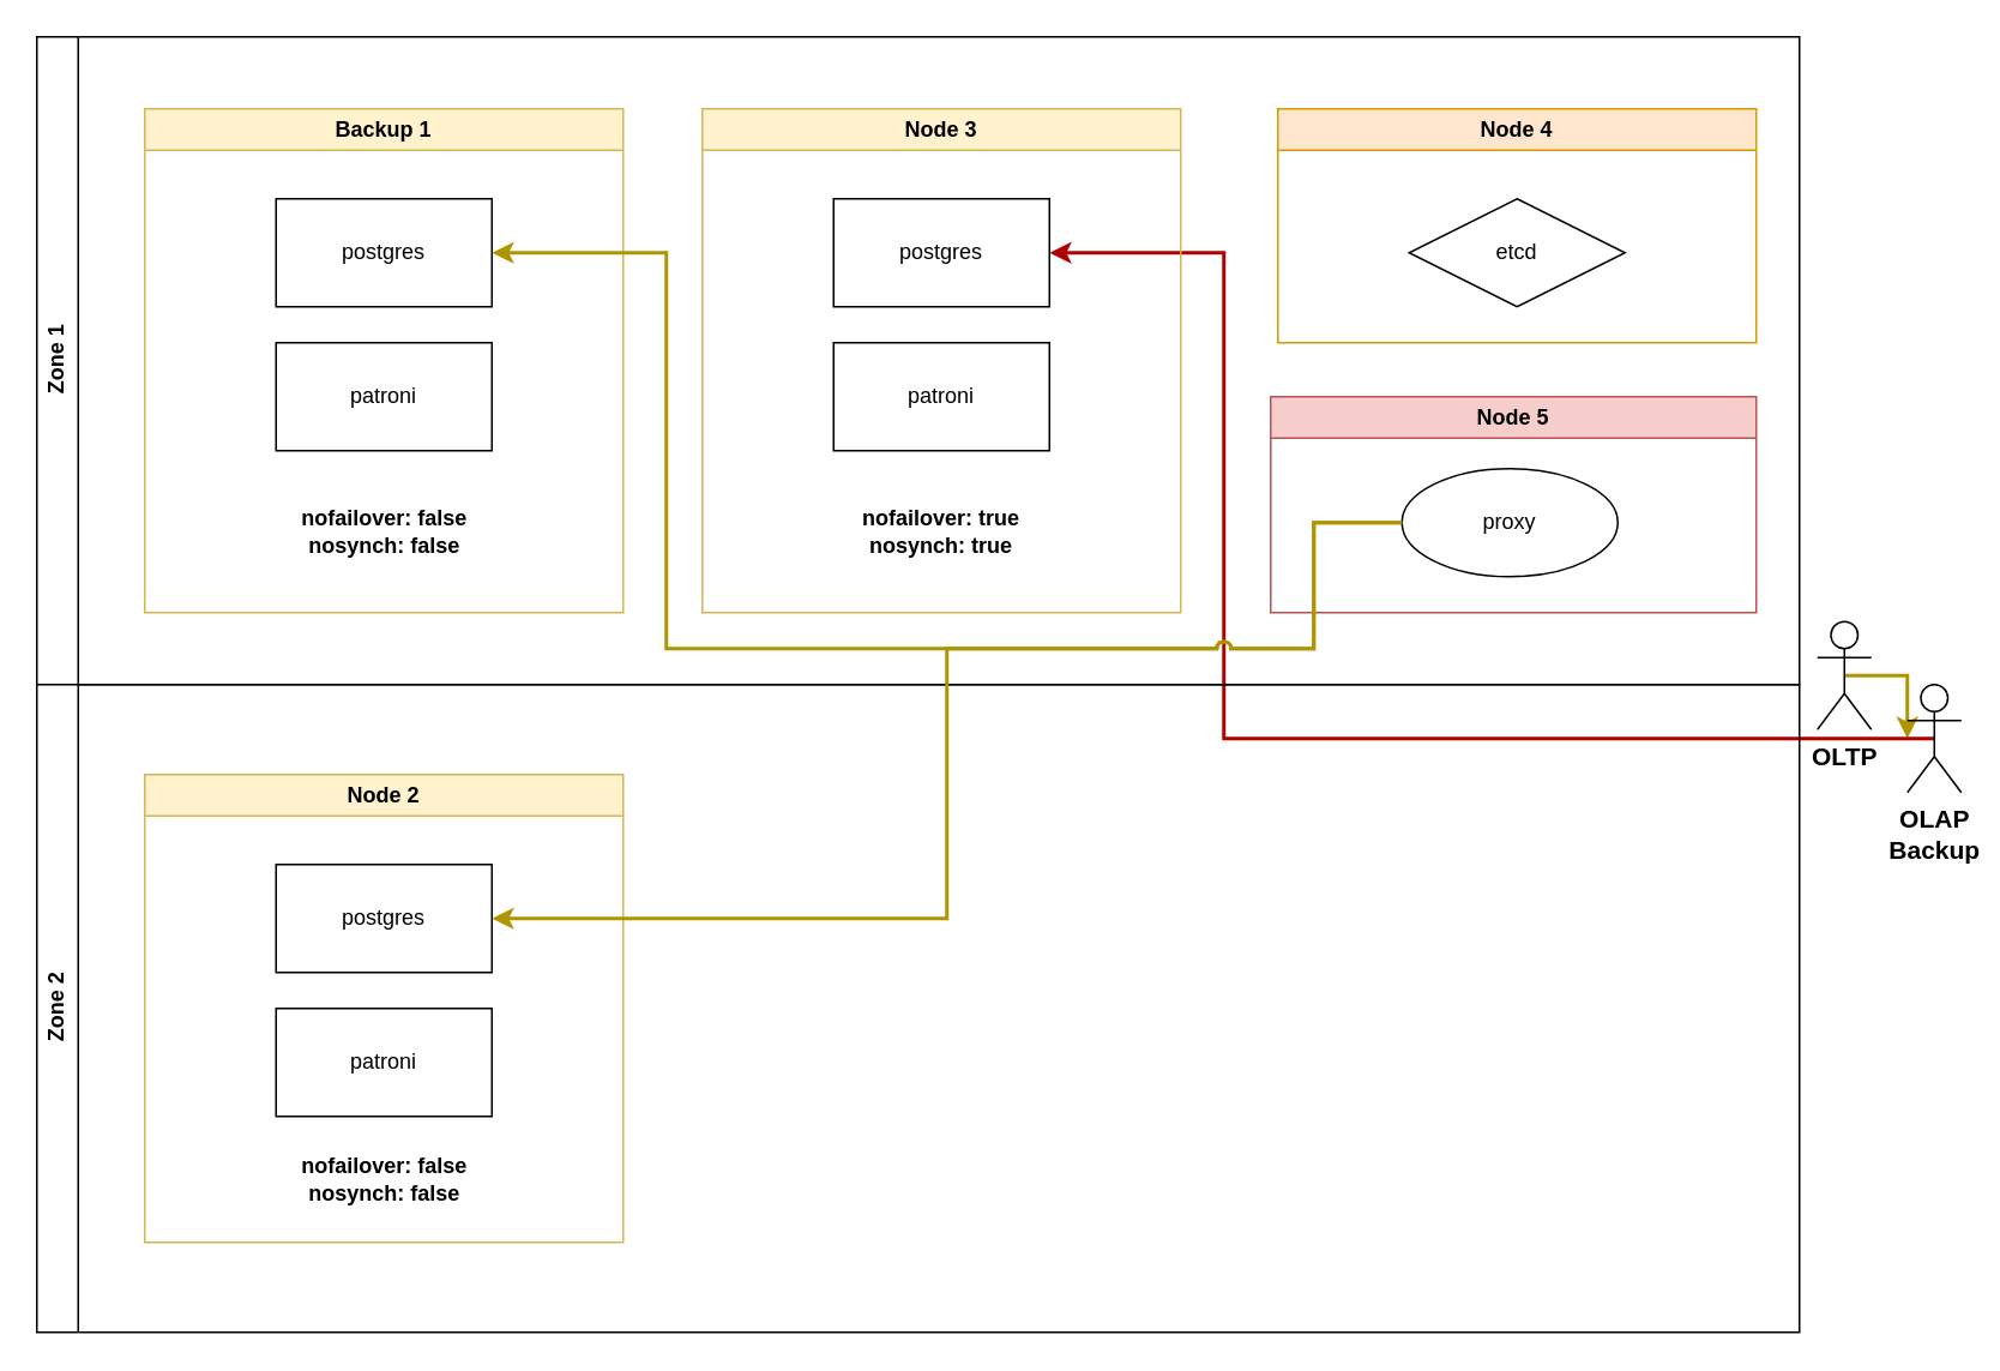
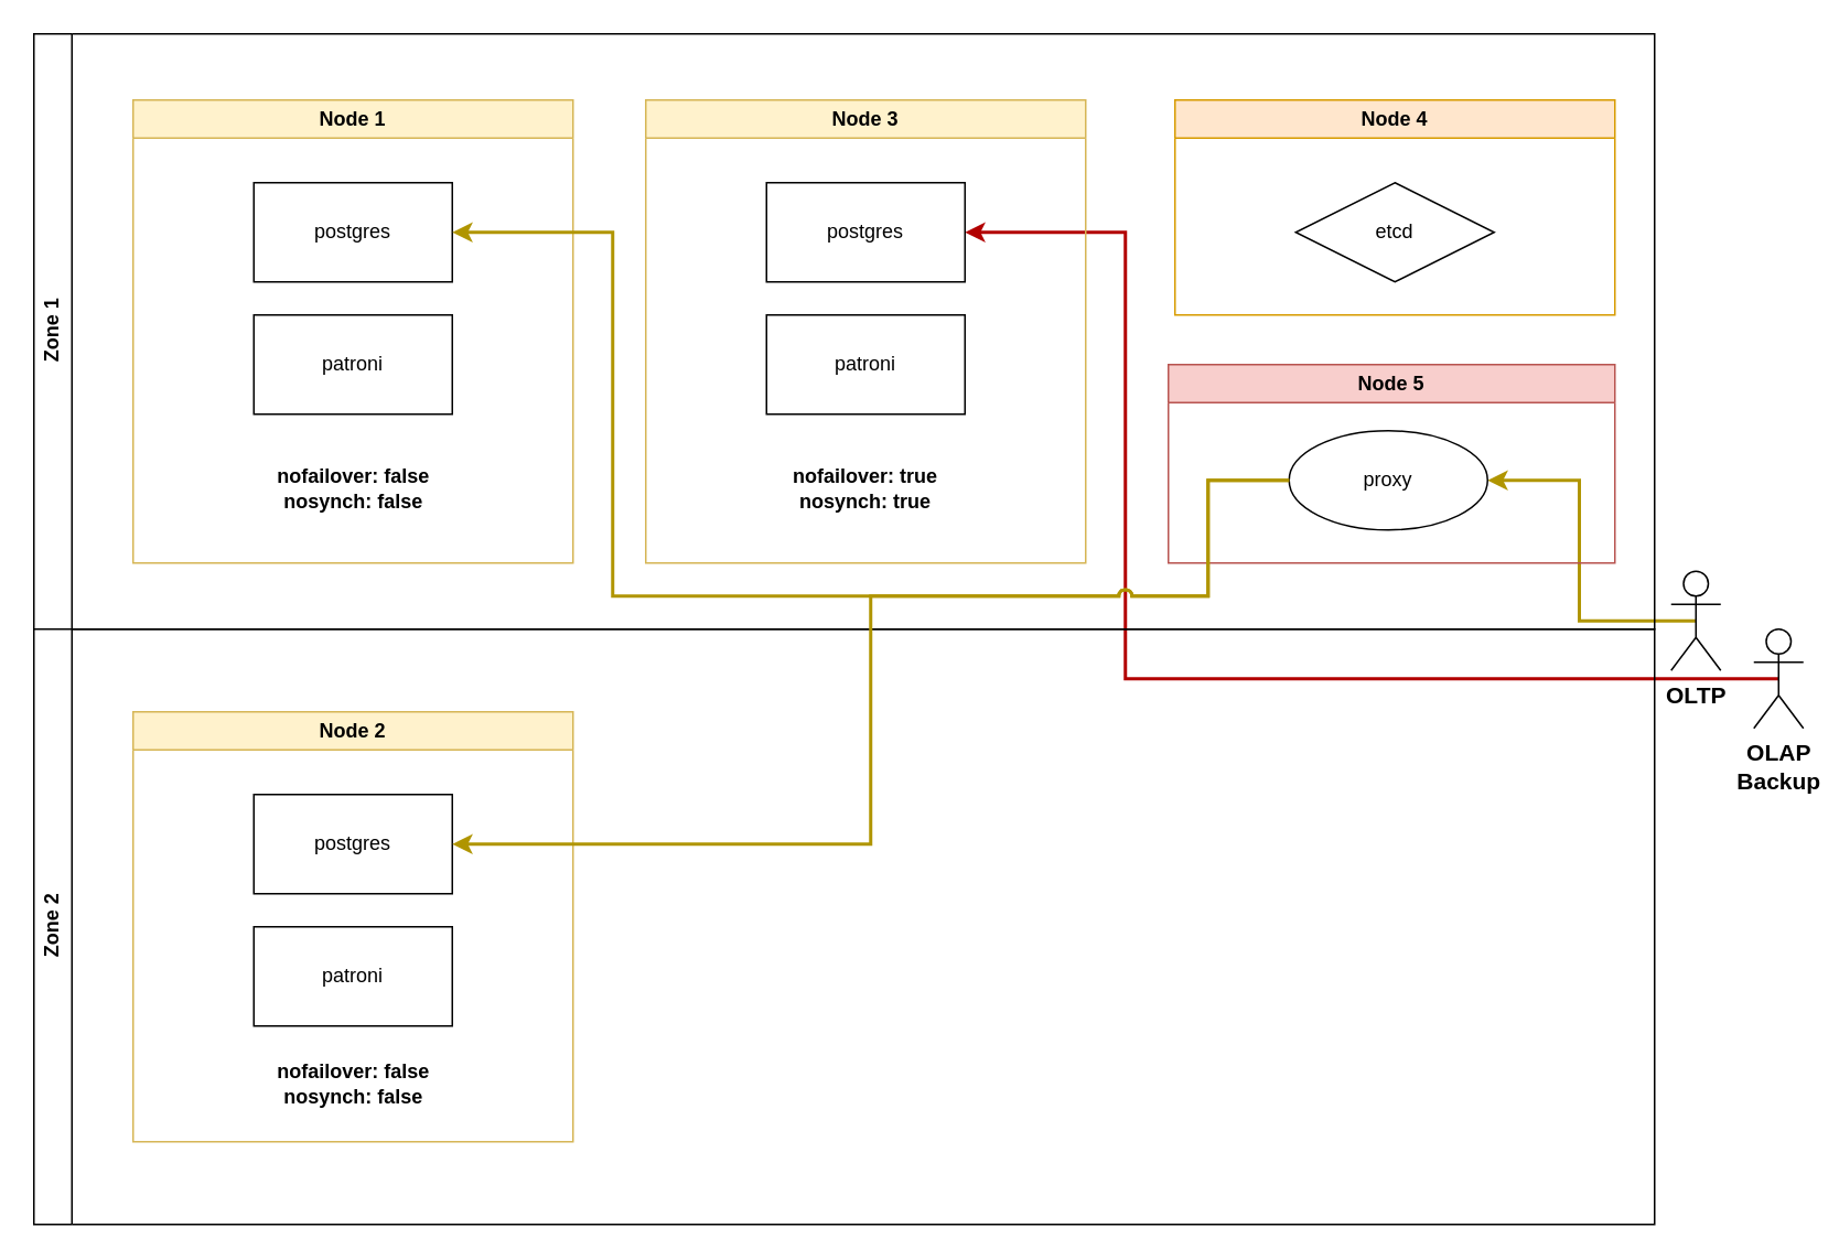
- <mxCell id="7" value="Backup 1" style="swimlane;whiteSpace=wrap;html=1;fillColor=#fff2cc;strokeColor=#d6b656;" parent="6" vertex="1"><mxGeometry x="60" y="40" width="266" height="280" as="geometry" /></mxCell>
+ <mxCell id="7" value="Node 1" style="swimlane;whiteSpace=wrap;html=1;fillColor=#fff2cc;strokeColor=#d6b656;" parent="6" vertex="1"><mxGeometry x="60" y="40" width="266" height="280" as="geometry" /></mxCell>
- <mxCell id="2" style="edgeStyle=orthogonalEdgeStyle;rounded=0;orthogonalLoop=1;jettySize=auto;html=1;exitX=0.5;exitY=0.5;exitDx=0;exitDy=0;exitPerimeter=0;fillColor=#e3c800;strokeColor=#B09500;strokeWidth=2;" parent="1" source="3" target="5" edge="1"><mxGeometry relative="1" as="geometry" /></mxCell>
+ <mxCell id="2" style="edgeStyle=orthogonalEdgeStyle;rounded=0;orthogonalLoop=1;jettySize=auto;html=1;exitX=0.5;exitY=0.5;exitDx=0;exitDy=0;exitPerimeter=0;entryX=1;entryY=0.5;entryDx=0;entryDy=0;fillColor=#e3c800;strokeColor=#B09500;strokeWidth=2;" parent="1" source="3" target="18" edge="1"><mxGeometry relative="1" as="geometry" /></mxCell>
